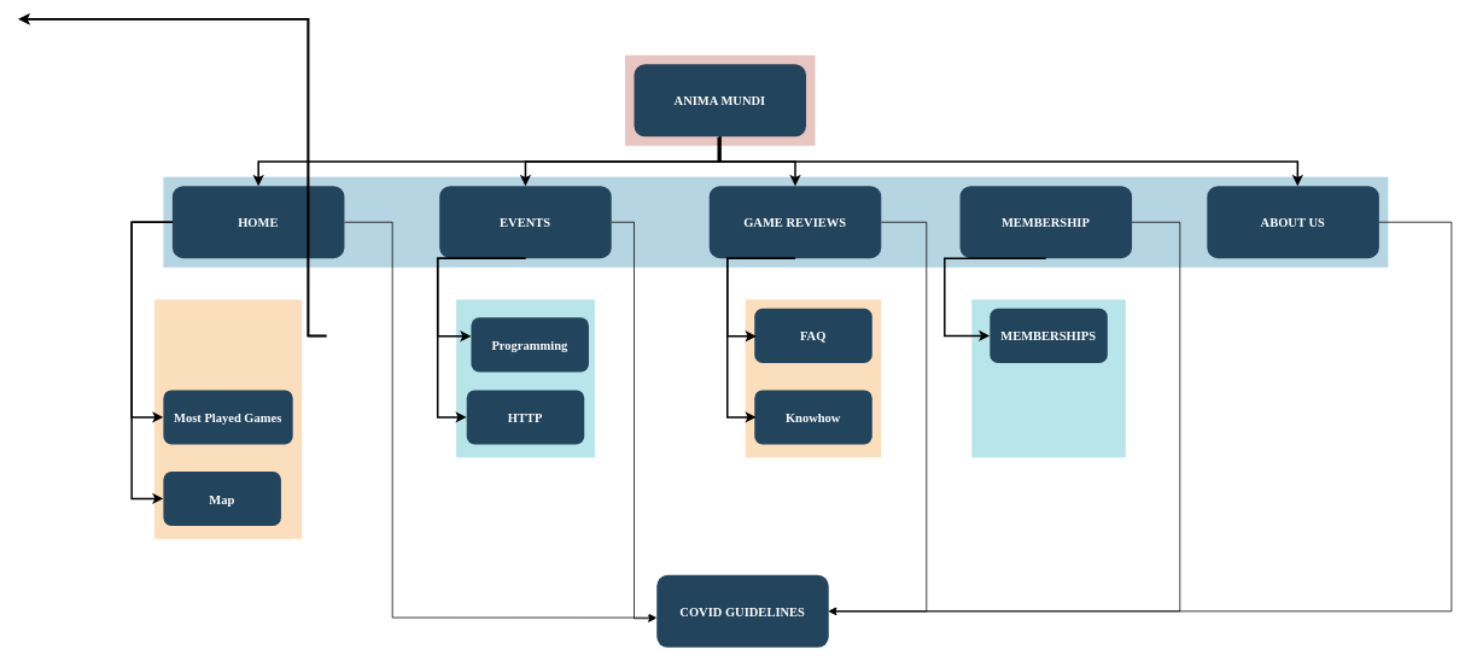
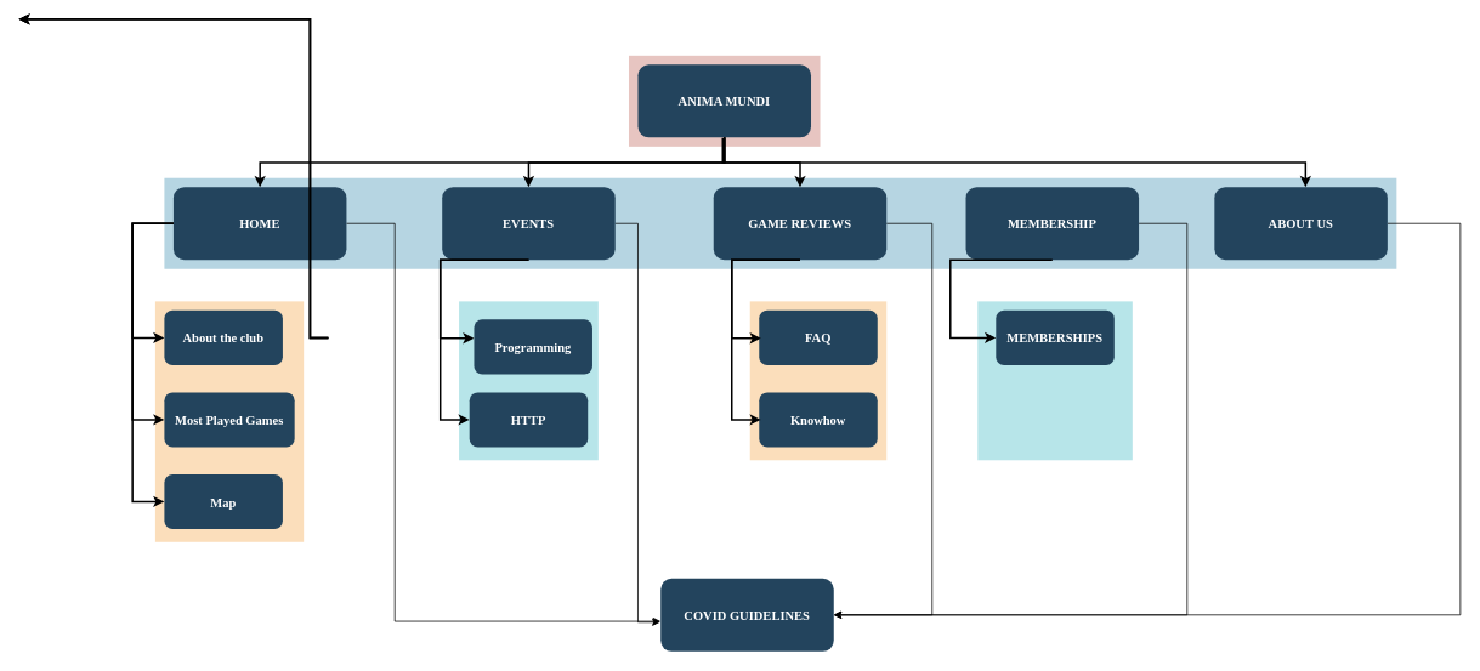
+ <mxCell id="27" value="" style="edgeStyle=elbowEdgeStyle;elbow=horizontal;strokeWidth=2;rounded=0" parent="1" source="16" target="17" edge="1"><mxGeometry x="-23" y="135.5" width="100" height="100" as="geometry"><mxPoint x="-80" y="120.5" as="sourcePoint" /><mxPoint x="20" y="20.5" as="targetPoint" /><Array as="points"><mxPoint x="145" y="320.5" /></Array></mxGeometry></mxCell>
+ <mxCell id="17" value="About the club" style="rounded=1;fillColor=#23445D;gradientColor=none;strokeColor=none;fontColor=#FFFFFF;fontStyle=1;fontFamily=Tahoma;fontSize=14" parent="1" vertex="1"><mxGeometry x="180" y="340.5" width="130" height="60" as="geometry" /></mxCell>
